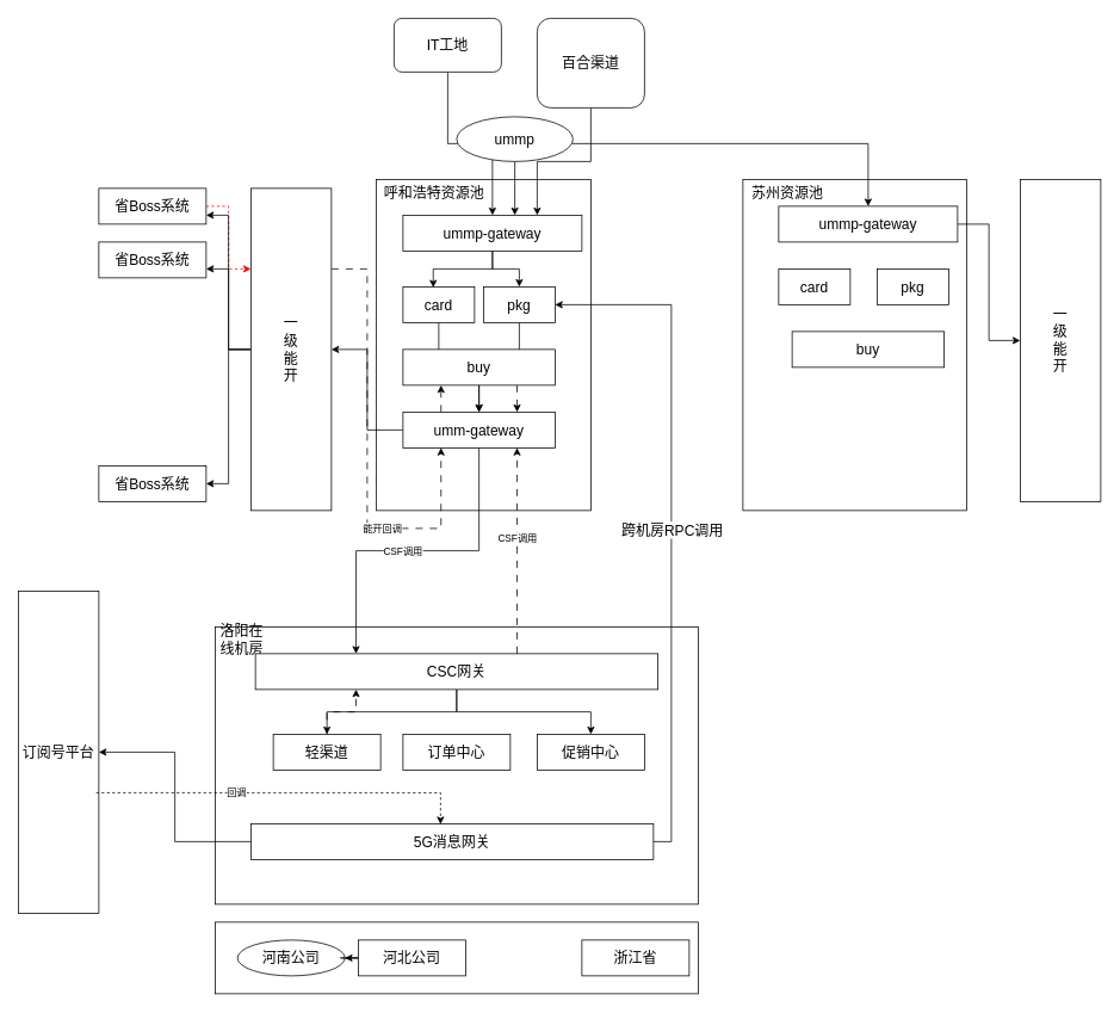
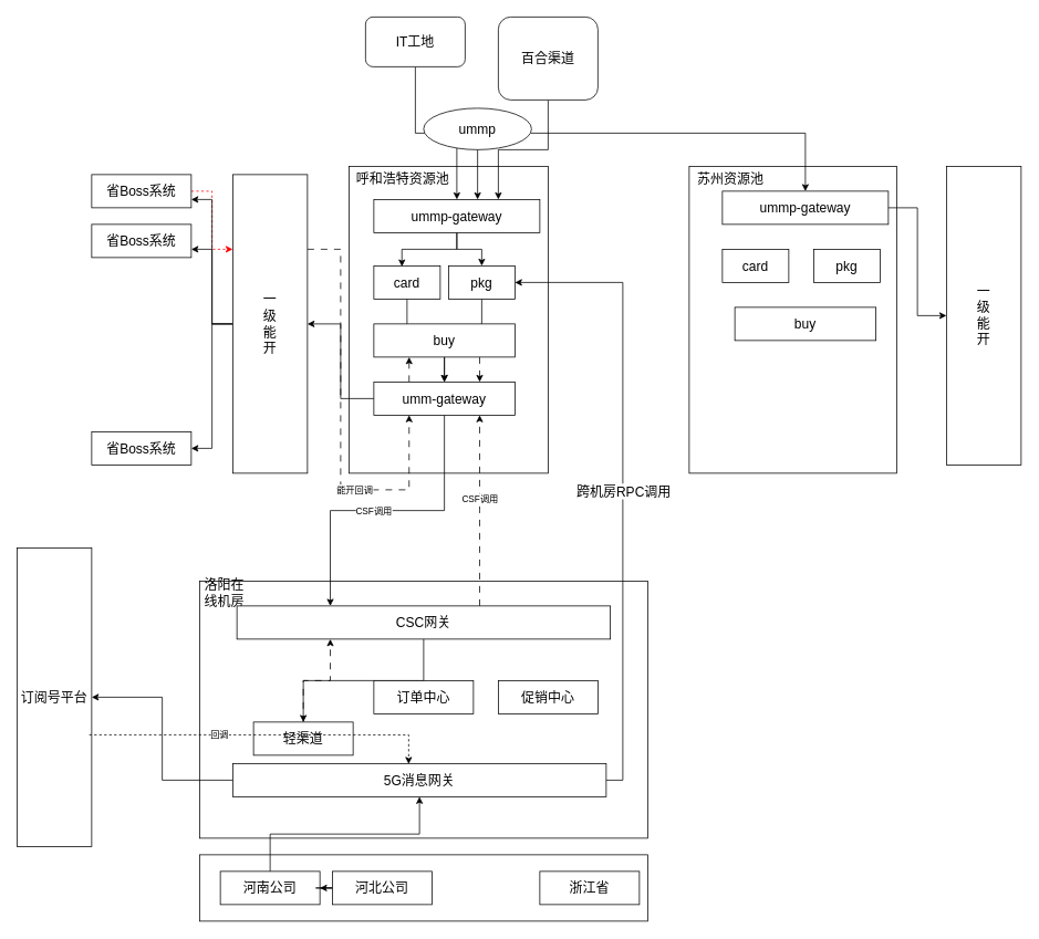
- <mxCell id="38" style="edgeStyle=orthogonalEdgeStyle;rounded=0;orthogonalLoop=1;jettySize=auto;html=1;fontSize=16;" parent="1" source="41" target="45" edge="1"><mxGeometry relative="1" as="geometry" /></mxCell>
- <mxCell id="43" value="轻渠道" style="rounded=0;whiteSpace=wrap;html=1;fontSize=16;" parent="1" vertex="1"><mxGeometry x="305" y="820" width="120" height="40" as="geometry" /></mxCell>
+ <mxCell id="43" value="轻渠道" style="rounded=0;whiteSpace=wrap;html=1;fontSize=16;" parent="1" vertex="1"><mxGeometry x="305" y="870" width="120" height="40" as="geometry" /></mxCell>
+ <mxCell id="60" style="edgeStyle=orthogonalEdgeStyle;rounded=0;orthogonalLoop=1;jettySize=auto;html=1;" edge="1" parent="1" source="61" target="57"><mxGeometry relative="1" as="geometry" /></mxCell>
- <mxCell id="61" value="河南公司" style="ellipse;whiteSpace=wrap;html=1;fontSize=16;" vertex="1" parent="1"><mxGeometry x="265" y="1050" width="120" height="40" as="geometry" /></mxCell>
+ <mxCell id="61" value="河南公司" style="rounded=0;whiteSpace=wrap;html=1;fontSize=16;" vertex="1" parent="1"><mxGeometry x="265" y="1050" width="120" height="40" as="geometry" /></mxCell>
